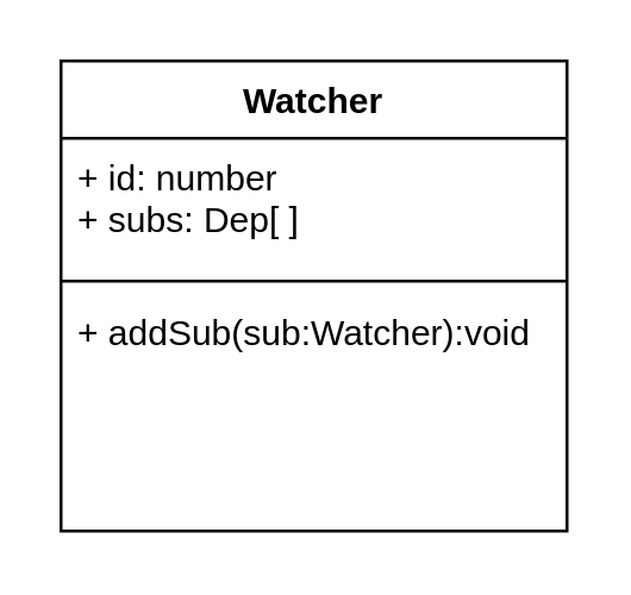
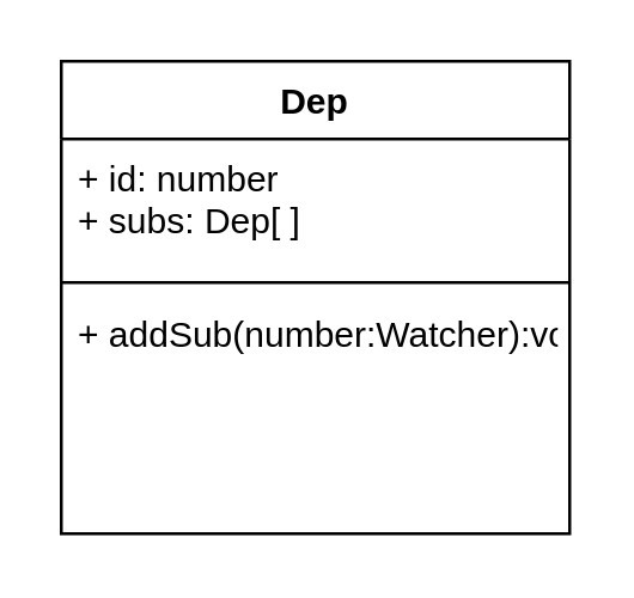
- <mxCell id="2" value="Watcher&#10;" style="swimlane;fontStyle=1;align=center;verticalAlign=top;childLayout=stackLayout;horizontal=1;startSize=26;horizontalStack=0;resizeParent=1;resizeParentMax=0;resizeLast=0;collapsible=1;marginBottom=0;" vertex="1" parent="1"><mxGeometry x="20" y="20" width="170" height="158" as="geometry"><mxRectangle x="100" y="260" width="50" height="26" as="alternateBounds" /></mxGeometry></mxCell>
+ <mxCell id="2" value="Dep&#10;" style="swimlane;fontStyle=1;align=center;verticalAlign=top;childLayout=stackLayout;horizontal=1;startSize=26;horizontalStack=0;resizeParent=1;resizeParentMax=0;resizeLast=0;collapsible=1;marginBottom=0;" vertex="1" parent="1"><mxGeometry x="20" y="20" width="170" height="158" as="geometry"><mxRectangle x="100" y="260" width="50" height="26" as="alternateBounds" /></mxGeometry></mxCell>
- <mxCell id="5" value="+ addSub(sub:Watcher):void" style="text;strokeColor=none;fillColor=none;align=left;verticalAlign=top;spacingLeft=4;spacingRight=4;overflow=hidden;rotatable=0;points=[[0,0.5],[1,0.5]];portConstraint=eastwest;" vertex="1" parent="2"><mxGeometry y="78" width="170" height="80" as="geometry" /></mxCell>
+ <mxCell id="5" value="+ addSub(number:Watcher):void" style="text;strokeColor=none;fillColor=none;align=left;verticalAlign=top;spacingLeft=4;spacingRight=4;overflow=hidden;rotatable=0;points=[[0,0.5],[1,0.5]];portConstraint=eastwest;" vertex="1" parent="2"><mxGeometry y="78" width="170" height="80" as="geometry" /></mxCell>
